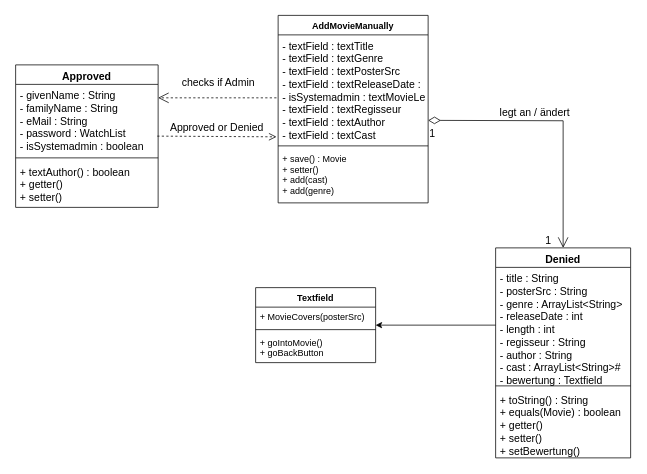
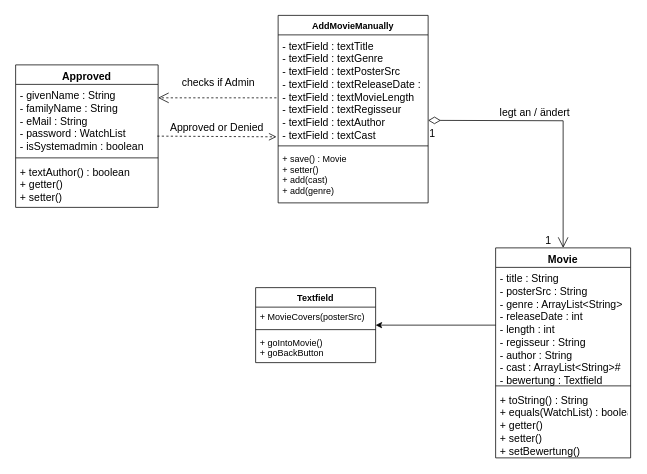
- <mxCell id="3" value="- textField : textTitle &#10;- textField : textGenre&#10;- textField : textPosterSrc&#10;- textField : textReleaseDate : &#10;- isSystemadmin : textMovieLength&#10;- textField : textRegisseur&#10;- textField : textAuthor&#10;- textField : textCast" style="text;strokeColor=none;fillColor=none;align=left;verticalAlign=top;spacingLeft=4;spacingRight=4;overflow=hidden;rotatable=0;points=[[0,0.5],[1,0.5]];portConstraint=eastwest;fontSize=14;" parent="2" vertex="1"><mxGeometry y="26" width="200" height="144" as="geometry" /></mxCell>
+ <mxCell id="3" value="- textField : textTitle &#10;- textField : textGenre&#10;- textField : textPosterSrc&#10;- textField : textReleaseDate : &#10;- textField : textMovieLength&#10;- textField : textRegisseur&#10;- textField : textAuthor&#10;- textField : textCast" style="text;strokeColor=none;fillColor=none;align=left;verticalAlign=top;spacingLeft=4;spacingRight=4;overflow=hidden;rotatable=0;points=[[0,0.5],[1,0.5]];portConstraint=eastwest;fontSize=14;" parent="2" vertex="1"><mxGeometry y="26" width="200" height="144" as="geometry" /></mxCell>
- <mxCell id="6" value="Denied" style="swimlane;fontStyle=1;align=center;verticalAlign=top;childLayout=stackLayout;horizontal=1;startSize=26;horizontalStack=0;resizeParent=1;resizeParentMax=0;resizeLast=0;collapsible=1;marginBottom=0;fontSize=14;" parent="1" vertex="1"><mxGeometry x="660" y="330" width="180" height="280" as="geometry" /></mxCell>
+ <mxCell id="6" value="Movie" style="swimlane;fontStyle=1;align=center;verticalAlign=top;childLayout=stackLayout;horizontal=1;startSize=26;horizontalStack=0;resizeParent=1;resizeParentMax=0;resizeLast=0;collapsible=1;marginBottom=0;fontSize=14;" parent="1" vertex="1"><mxGeometry x="660" y="330" width="180" height="280" as="geometry" /></mxCell>
- <mxCell id="9" value="+ toString() : String&#10;+ equals(Movie) : boolean&#10;+ getter()&#10;+ setter()&#10;+ setBewertung()&#10;&#10;" style="text;strokeColor=none;fillColor=none;align=left;verticalAlign=top;spacingLeft=4;spacingRight=4;overflow=hidden;rotatable=0;points=[[0,0.5],[1,0.5]];portConstraint=eastwest;fontSize=14;" parent="6" vertex="1"><mxGeometry y="188" width="180" height="92" as="geometry" /></mxCell>
+ <mxCell id="9" value="+ toString() : String&#10;+ equals(WatchList) : boolean&#10;+ getter()&#10;+ setter()&#10;+ setBewertung()&#10;&#10;" style="text;strokeColor=none;fillColor=none;align=left;verticalAlign=top;spacingLeft=4;spacingRight=4;overflow=hidden;rotatable=0;points=[[0,0.5],[1,0.5]];portConstraint=eastwest;fontSize=14;" parent="6" vertex="1"><mxGeometry y="188" width="180" height="92" as="geometry" /></mxCell>
